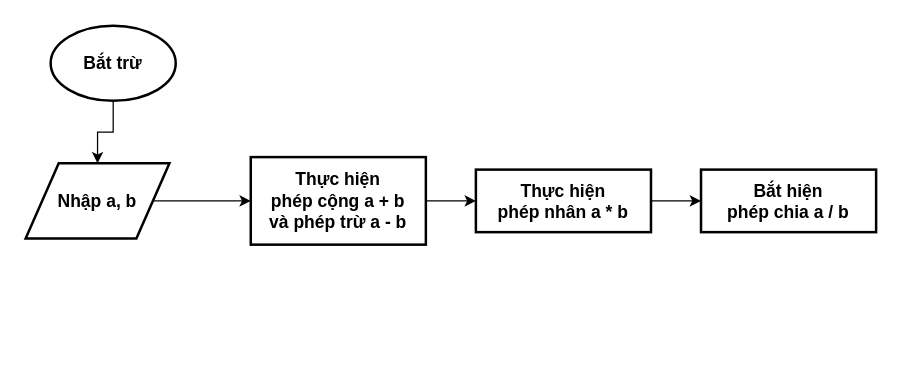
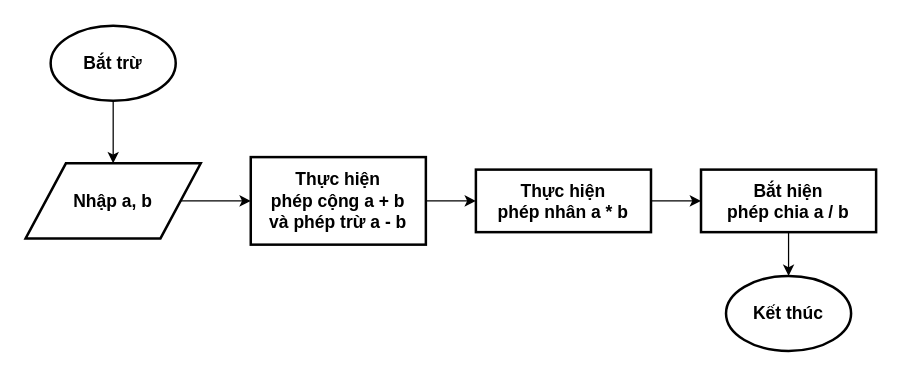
- <mxCell id="5" value="&lt;span style=&quot;font-size: 14px;&quot;&gt;&lt;b&gt;Nhập a, b&lt;/b&gt;&lt;/span&gt;" style="shape=parallelogram;html=1;strokeWidth=2;perimeter=parallelogramPerimeter;whiteSpace=wrap;rounded=0;arcSize=12;size=0.23;" vertex="1" parent="1"><mxGeometry x="20" y="130" width="115" height="60" as="geometry" /></mxCell>
+ <mxCell id="5" value="&lt;span style=&quot;font-size: 14px;&quot;&gt;&lt;b&gt;Nhập a, b&lt;/b&gt;&lt;/span&gt;" style="shape=parallelogram;html=1;strokeWidth=2;perimeter=parallelogramPerimeter;whiteSpace=wrap;rounded=0;arcSize=12;size=0.23;" vertex="1" parent="1"><mxGeometry x="20" y="130" width="140" height="60" as="geometry" /></mxCell>
+ <mxCell id="12" style="edgeStyle=orthogonalEdgeStyle;rounded=0;orthogonalLoop=1;jettySize=auto;html=1;exitX=0.5;exitY=1;exitDx=0;exitDy=0;entryX=0.5;entryY=0;entryDx=0;entryDy=0;entryPerimeter=0;" edge="1" parent="1" source="10" target="11"><mxGeometry relative="1" as="geometry" /></mxCell>
+ <mxCell id="11" value="Kết thúc" style="strokeWidth=2;html=1;shape=mxgraph.flowchart.start_1;whiteSpace=wrap;fontStyle=1;fontSize=14;" vertex="1" parent="1"><mxGeometry x="580" y="220" width="100" height="60" as="geometry" /></mxCell>
